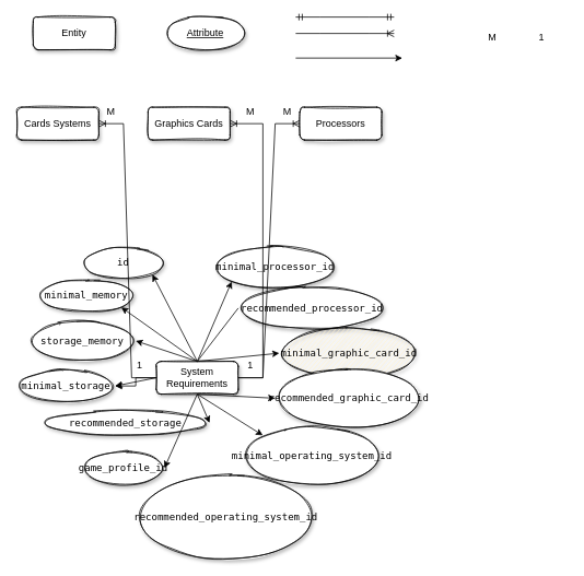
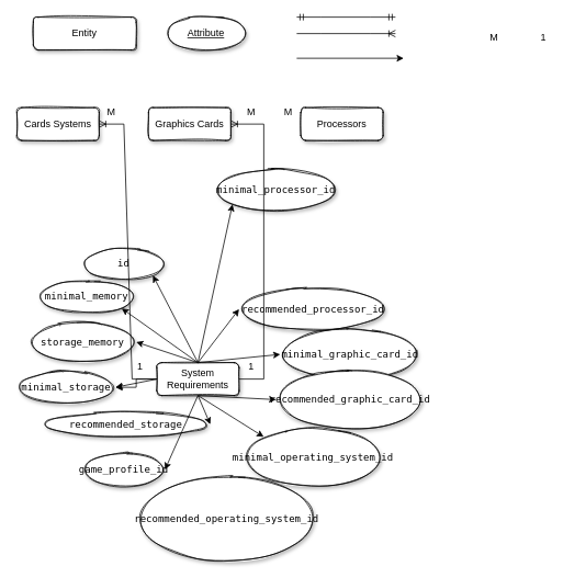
- <mxCell id="2" value="Entity" style="whiteSpace=wrap;html=1;align=center;rounded=1;shadow=1;sketch=1;" vertex="1" parent="1"><mxGeometry x="40" y="20" width="100" height="40" as="geometry" /></mxCell>
+ <mxCell id="2" value="Entity" style="whiteSpace=wrap;html=1;align=center;rounded=1;shadow=1;sketch=1;" vertex="1" parent="1"><mxGeometry x="40" y="20" width="125" height="40" as="geometry" /></mxCell>
- <mxCell id="39" value="" style="edgeStyle=entityRelationEdgeStyle;fontSize=12;html=1;endArrow=ERoneToMany;rounded=0;labelBackgroundColor=none;labelBorderColor=none;fontColor=default;exitX=1;exitY=0.5;exitDx=0;exitDy=0;entryX=0;entryY=0.5;entryDx=0;entryDy=0;" edge="1" parent="1" source="10" target="36"><mxGeometry width="100" height="100" relative="1" as="geometry"><mxPoint x="440" y="410" as="sourcePoint" /><mxPoint x="540" y="310" as="targetPoint" /></mxGeometry></mxCell>
- <mxCell id="17" value="&lt;pre style=&quot;font-family: &amp;quot;jetbrains mono&amp;quot;, monospace;&quot;&gt;&lt;pre style=&quot;font-family: &amp;quot;jetbrains mono&amp;quot; , monospace&quot;&gt;&lt;span style=&quot;&quot;&gt;minimal_processor_id&lt;/span&gt;&lt;/pre&gt;&lt;/pre&gt;" style="ellipse;whiteSpace=wrap;html=1;align=center;fontStyle=0;rounded=1;shadow=1;sketch=1;fontColor=default;labelBackgroundColor=none;labelBorderColor=none;" vertex="1" parent="1"><mxGeometry x="260" y="300" width="150" height="50" as="geometry" /></mxCell>
+ <mxCell id="17" value="&lt;pre style=&quot;font-family: &amp;quot;jetbrains mono&amp;quot;, monospace;&quot;&gt;&lt;pre style=&quot;font-family: &amp;quot;jetbrains mono&amp;quot; , monospace&quot;&gt;&lt;span style=&quot;&quot;&gt;minimal_processor_id&lt;/span&gt;&lt;/pre&gt;&lt;/pre&gt;" style="ellipse;whiteSpace=wrap;html=1;align=center;fontStyle=0;rounded=1;shadow=1;sketch=1;fontColor=default;labelBackgroundColor=none;labelBorderColor=none;" vertex="1" parent="1"><mxGeometry x="260" y="205" width="150" height="50" as="geometry" /></mxCell>
- <mxCell id="27" value="" style="endArrow=none;html=1;rounded=0;labelBackgroundColor=none;labelBorderColor=none;exitX=0.5;exitY=0;exitDx=0;exitDy=0;entryX=0;entryY=0.5;entryDx=0;entryDy=0;" edge="1" parent="1" source="10" target="18"><mxGeometry width="50" height="50" relative="1" as="geometry"><mxPoint x="380" y="240" as="sourcePoint" /><mxPoint x="510" y="240" as="targetPoint" /></mxGeometry></mxCell>
+ <mxCell id="27" value="" style="endArrow=classic;html=1;rounded=0;labelBackgroundColor=none;labelBorderColor=none;exitX=0.5;exitY=0;exitDx=0;exitDy=0;entryX=0;entryY=0.5;entryDx=0;entryDy=0;" edge="1" parent="1" source="10" target="18"><mxGeometry width="50" height="50" relative="1" as="geometry"><mxPoint x="380" y="240" as="sourcePoint" /><mxPoint x="510" y="240" as="targetPoint" /></mxGeometry></mxCell>
- <mxCell id="19" value="&lt;pre style=&quot;font-family: &amp;quot;jetbrains mono&amp;quot;, monospace;&quot;&gt;&lt;pre style=&quot;font-family: &amp;quot;jetbrains mono&amp;quot; , monospace&quot;&gt;&lt;span style=&quot;&quot;&gt;minimal_graphic_card_id&lt;/span&gt;&lt;/pre&gt;&lt;/pre&gt;" style="ellipse;whiteSpace=wrap;html=1;align=center;fontStyle=0;rounded=1;shadow=1;sketch=1;fontColor=default;labelBackgroundColor=none;labelBorderColor=none;fillColor=#fff2cc;" vertex="1" parent="1"><mxGeometry x="340" y="400" width="170" height="60" as="geometry" /></mxCell>
+ <mxCell id="19" value="&lt;pre style=&quot;font-family: &amp;quot;jetbrains mono&amp;quot;, monospace;&quot;&gt;&lt;pre style=&quot;font-family: &amp;quot;jetbrains mono&amp;quot; , monospace&quot;&gt;&lt;span style=&quot;&quot;&gt;minimal_graphic_card_id&lt;/span&gt;&lt;/pre&gt;&lt;/pre&gt;" style="ellipse;whiteSpace=wrap;html=1;align=center;fontStyle=0;rounded=1;shadow=1;sketch=1;fontColor=default;labelBackgroundColor=none;labelBorderColor=none;" vertex="1" parent="1"><mxGeometry x="340" y="400" width="170" height="60" as="geometry" /></mxCell>
